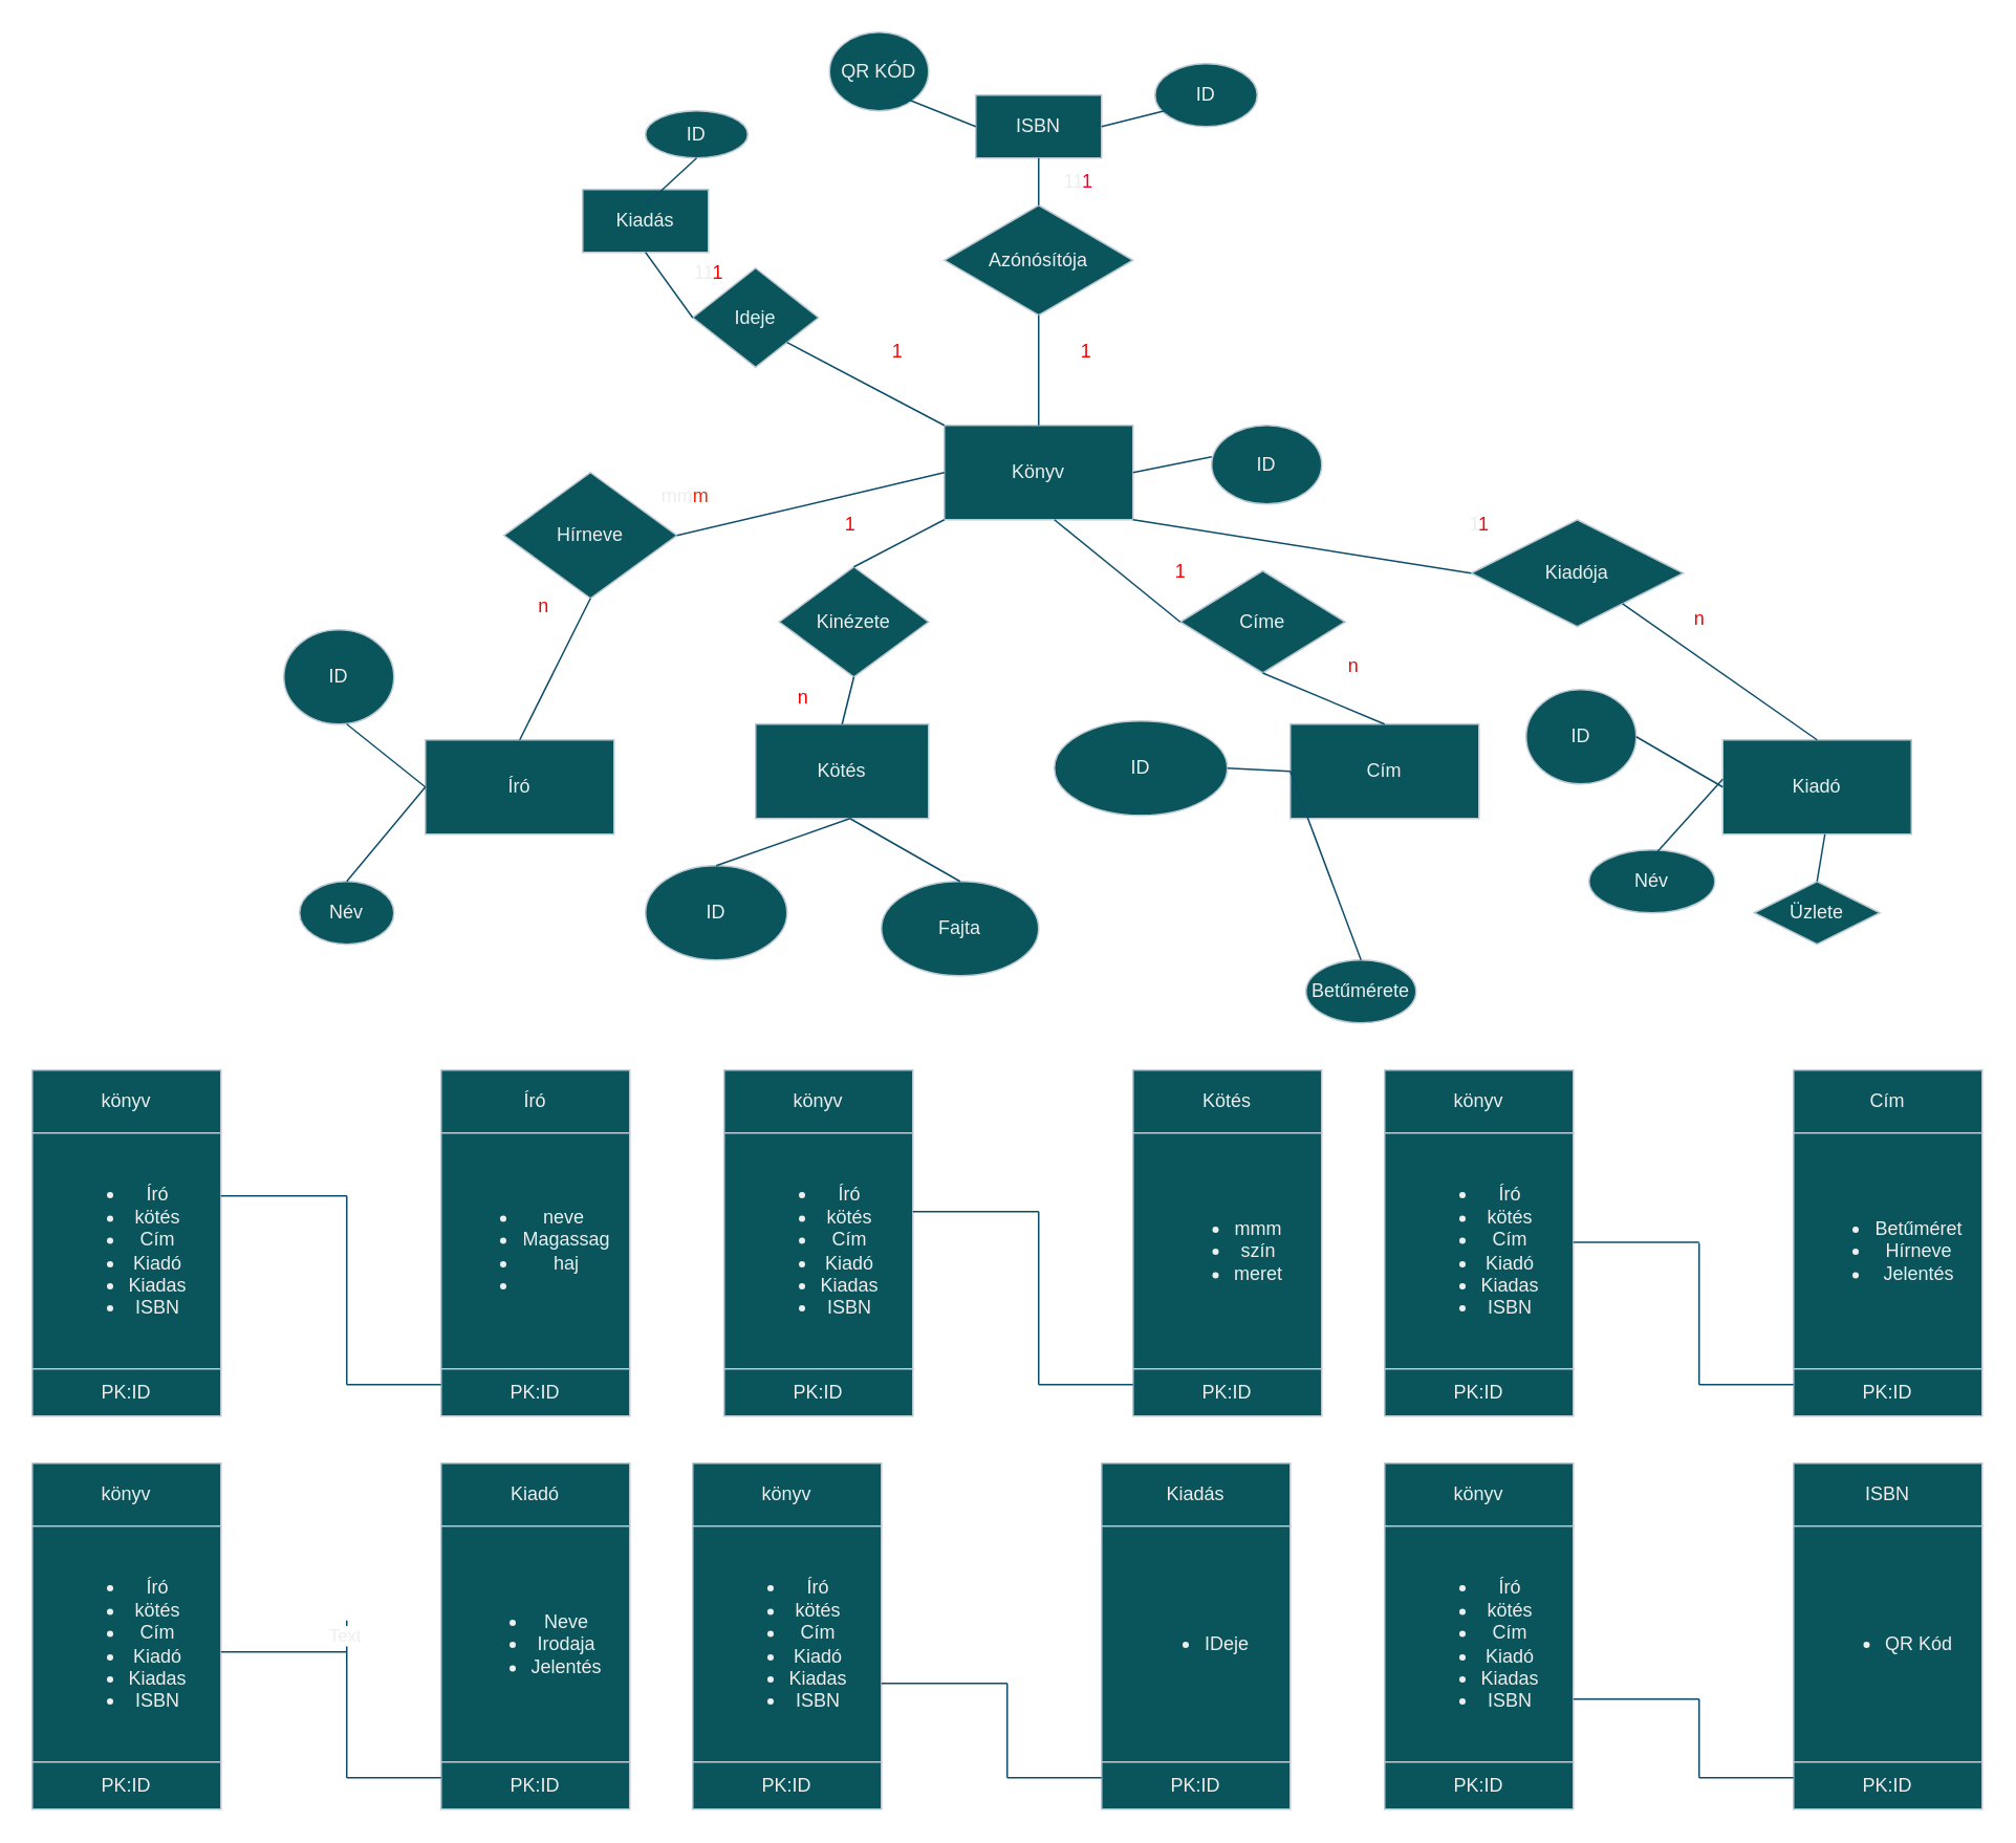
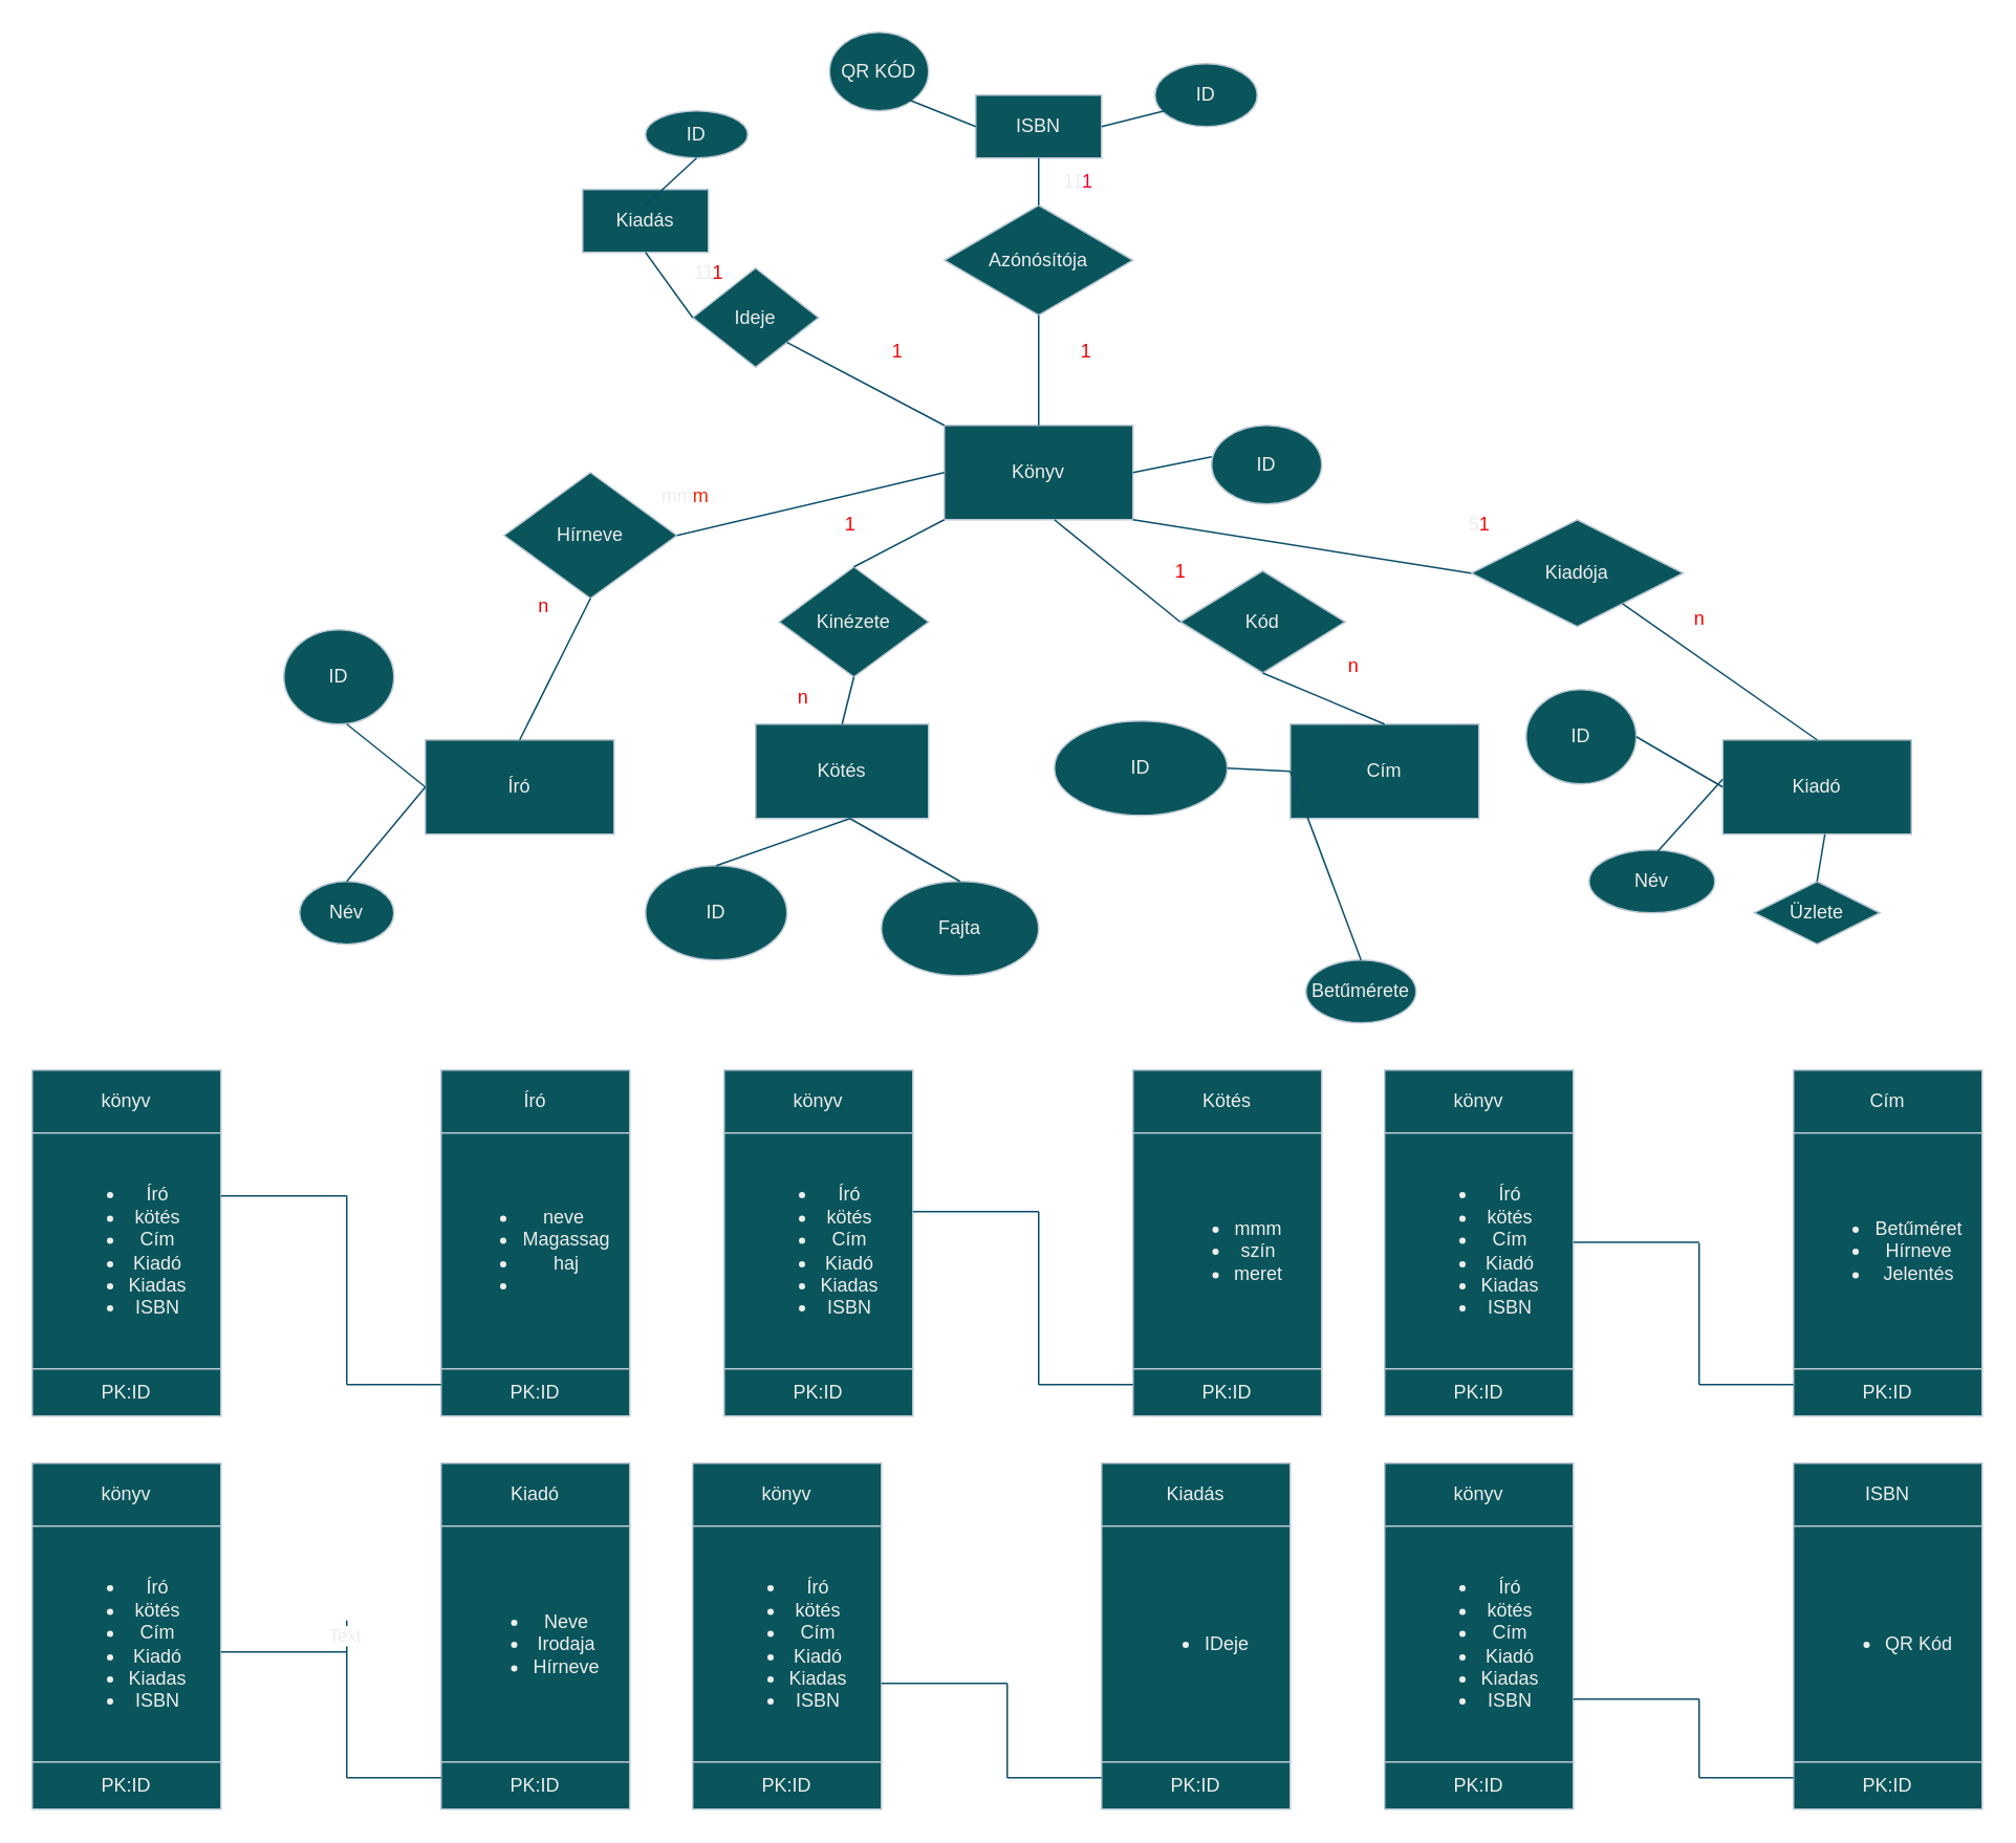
- <mxCell id="45" value="1&lt;font color=&quot;#ee0707&quot;&gt;1&lt;/font&gt;" style="text;html=1;align=center;verticalAlign=middle;resizable=0;points=[];autosize=1;strokeColor=none;fillColor=none;fontColor=#EEEEEE;" vertex="1" parent="1"><mxGeometry x="920" y="318" width="40" height="30" as="geometry" /></mxCell>
+ <mxCell id="45" value="5&lt;font color=&quot;#ee0707&quot;&gt;1&lt;/font&gt;" style="text;html=1;align=center;verticalAlign=middle;resizable=0;points=[];autosize=1;strokeColor=none;fillColor=none;fontColor=#EEEEEE;" vertex="1" parent="1"><mxGeometry x="920" y="318" width="40" height="30" as="geometry" /></mxCell>
- <mxCell id="37" value="Címe" style="rhombus;whiteSpace=wrap;html=1;strokeColor=#BAC8D3;fontColor=#EEEEEE;fillColor=#09555B;" vertex="1" parent="1"><mxGeometry x="750" y="362.5" width="105" height="65" as="geometry" /></mxCell>
+ <mxCell id="37" value="Kód" style="rhombus;whiteSpace=wrap;html=1;strokeColor=#BAC8D3;fontColor=#EEEEEE;fillColor=#09555B;" vertex="1" parent="1"><mxGeometry x="750" y="362.5" width="105" height="65" as="geometry" /></mxCell>
- <mxCell id="102" value="&lt;ul&gt;&lt;li&gt;Neve&lt;/li&gt;&lt;li&gt;Irodaja&lt;/li&gt;&lt;li&gt;Jelentés&lt;/li&gt;&lt;/ul&gt;" style="rounded=0;whiteSpace=wrap;html=1;strokeColor=#BAC8D3;fontColor=#EEEEEE;fillColor=#09555B;" vertex="1" parent="100"><mxGeometry y="40" width="120" height="150" as="geometry" /></mxCell>
+ <mxCell id="102" value="&lt;ul&gt;&lt;li&gt;Neve&lt;/li&gt;&lt;li&gt;Irodaja&lt;/li&gt;&lt;li&gt;Hírneve&lt;/li&gt;&lt;/ul&gt;" style="rounded=0;whiteSpace=wrap;html=1;strokeColor=#BAC8D3;fontColor=#EEEEEE;fillColor=#09555B;" vertex="1" parent="100"><mxGeometry y="40" width="120" height="150" as="geometry" /></mxCell>
